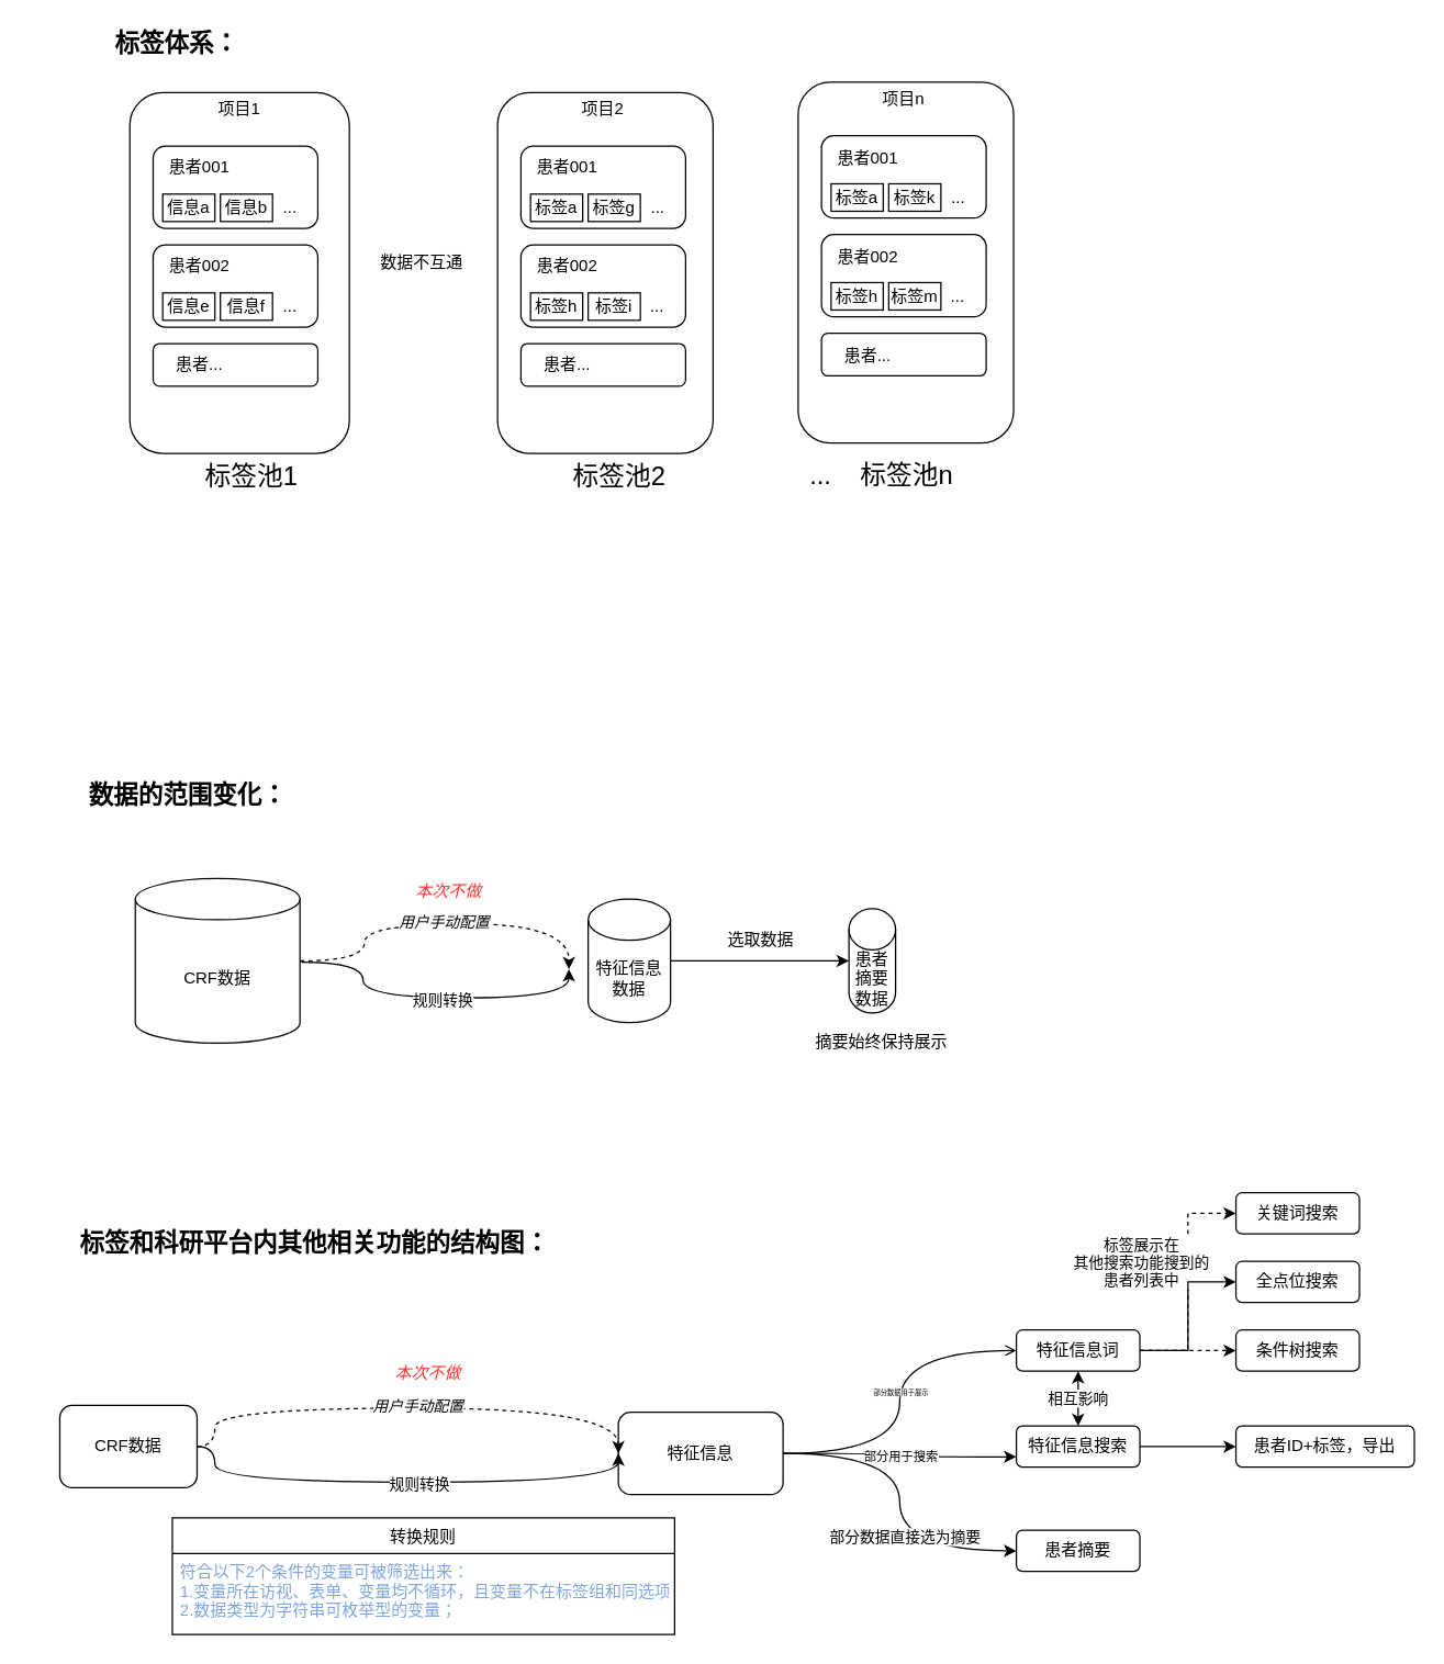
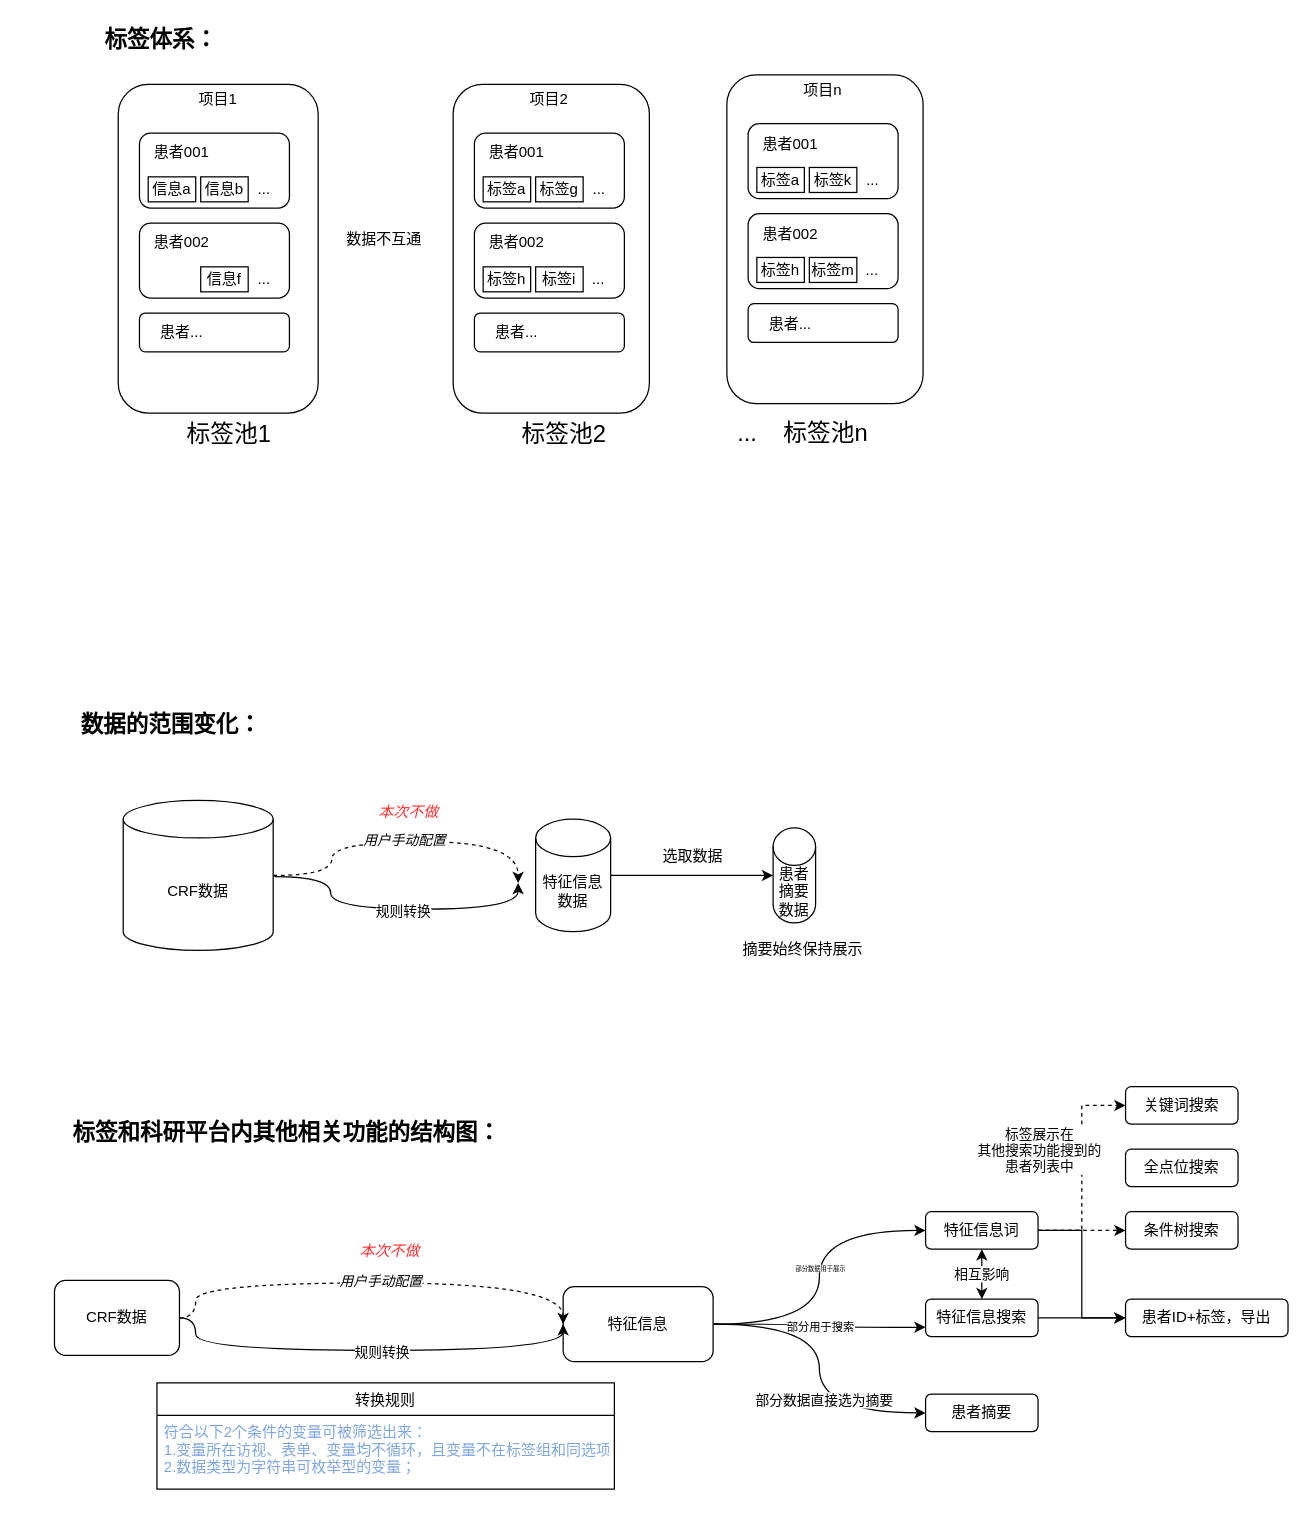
- <mxCell id="52" value="信息e" style="rounded=0;whiteSpace=wrap;html=1;" parent="1" vertex="1"><mxGeometry x="118" y="213" width="38" height="20" as="geometry" /></mxCell>
- <mxCell id="24" style="edgeStyle=elbowEdgeStyle;rounded=0;orthogonalLoop=1;jettySize=auto;html=1;exitX=1;exitY=0.5;exitDx=0;exitDy=0;" parent="1" source="26" target="35" edge="1"><mxGeometry relative="1" as="geometry" /></mxCell>
+ <mxCell id="24" style="edgeStyle=elbowEdgeStyle;rounded=0;orthogonalLoop=1;jettySize=auto;html=1;exitX=1;exitY=0.5;exitDx=0;exitDy=0;" parent="1" source="26" target="29" edge="1"><mxGeometry relative="1" as="geometry" /></mxCell>
- <mxCell id="5" style="edgeStyle=orthogonalEdgeStyle;rounded=0;orthogonalLoop=1;jettySize=auto;elbow=vertical;html=1;exitX=1;exitY=0.5;exitDx=0;exitDy=0;entryX=0;entryY=0.5;entryDx=0;entryDy=0;curved=1;endArrow=open;" parent="1" source="11" target="26" edge="1"><mxGeometry relative="1" as="geometry" /></mxCell>
+ <mxCell id="5" style="edgeStyle=orthogonalEdgeStyle;rounded=0;orthogonalLoop=1;jettySize=auto;elbow=vertical;html=1;exitX=1;exitY=0.5;exitDx=0;exitDy=0;entryX=0;entryY=0.5;entryDx=0;entryDy=0;curved=1;" parent="1" source="11" target="26" edge="1"><mxGeometry relative="1" as="geometry" /></mxCell>
